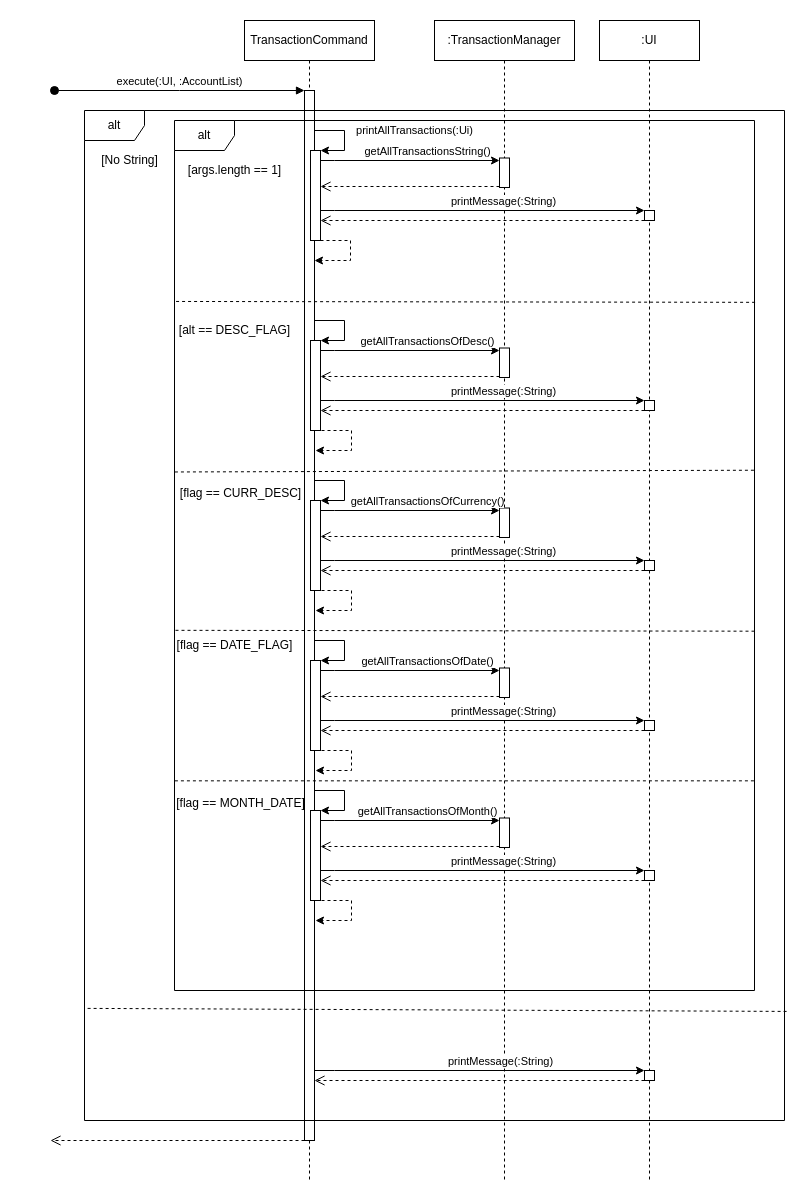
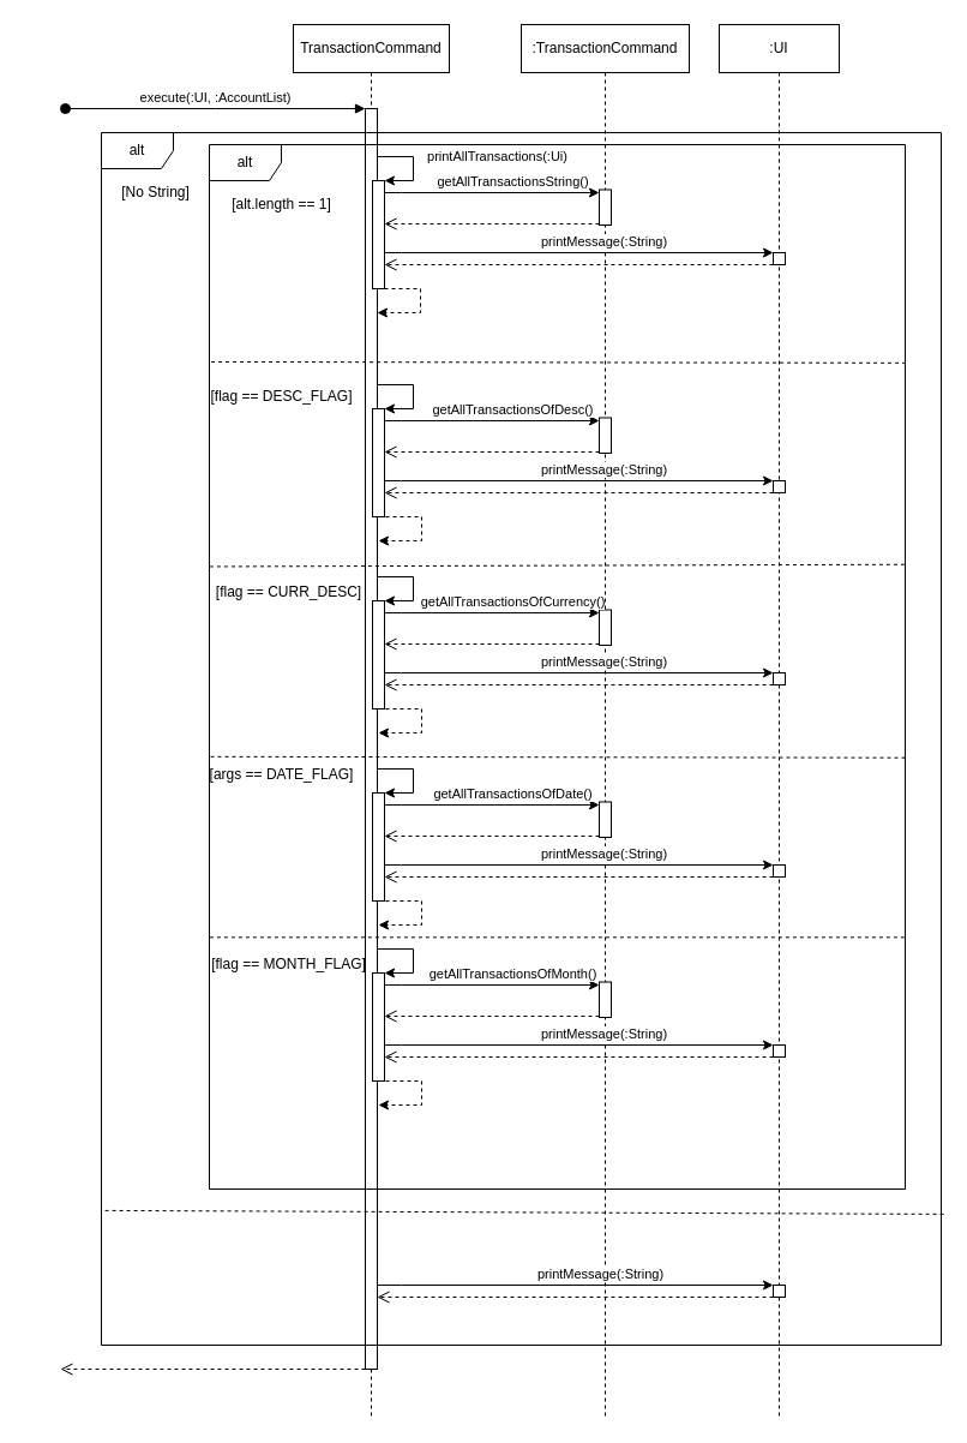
- <mxCell id="16" value=":TransactionManager" style="shape=umlLifeline;perimeter=lifelinePerimeter;whiteSpace=wrap;html=1;container=0;dropTarget=0;collapsible=0;recursiveResize=0;outlineConnect=0;portConstraint=eastwest;newEdgeStyle={&quot;edgeStyle&quot;:&quot;elbowEdgeStyle&quot;,&quot;elbow&quot;:&quot;vertical&quot;,&quot;curved&quot;:0,&quot;rounded&quot;:0};" parent="1" vertex="1"><mxGeometry x="434" y="20" width="140" height="1160" as="geometry" /></mxCell>
+ <mxCell id="16" value=":TransactionCommand" style="shape=umlLifeline;perimeter=lifelinePerimeter;whiteSpace=wrap;html=1;container=0;dropTarget=0;collapsible=0;recursiveResize=0;outlineConnect=0;portConstraint=eastwest;newEdgeStyle={&quot;edgeStyle&quot;:&quot;elbowEdgeStyle&quot;,&quot;elbow&quot;:&quot;vertical&quot;,&quot;curved&quot;:0,&quot;rounded&quot;:0};" parent="1" vertex="1"><mxGeometry x="434" y="20" width="140" height="1160" as="geometry" /></mxCell>
- <mxCell id="10" value="[args.length == 1]" style="text;html=1;align=center;verticalAlign=middle;resizable=0;points=[];autosize=1;strokeColor=none;fillColor=none;" parent="1" vertex="1"><mxGeometry x="174" y="155" width="120" height="30" as="geometry" /></mxCell>
+ <mxCell id="10" value="[alt.length == 1]" style="text;html=1;align=center;verticalAlign=middle;resizable=0;points=[];autosize=1;strokeColor=none;fillColor=none;" parent="1" vertex="1"><mxGeometry x="174" y="155" width="120" height="30" as="geometry" /></mxCell>
- <mxCell id="24" value="[alt == DESC_FLAG]" style="text;html=1;align=center;verticalAlign=middle;resizable=0;points=[];autosize=1;strokeColor=none;fillColor=none;" parent="1" vertex="1"><mxGeometry x="164" y="315" width="140" height="30" as="geometry" /></mxCell>
+ <mxCell id="24" value="[flag == DESC_FLAG]" style="text;html=1;align=center;verticalAlign=middle;resizable=0;points=[];autosize=1;strokeColor=none;fillColor=none;" parent="1" vertex="1"><mxGeometry x="164" y="315" width="140" height="30" as="geometry" /></mxCell>
- <mxCell id="66" value="[flag == DATE_FLAG]" style="text;html=1;align=center;verticalAlign=middle;resizable=0;points=[];autosize=1;strokeColor=none;fillColor=none;" parent="1" vertex="1"><mxGeometry x="164" y="630" width="140" height="30" as="geometry" /></mxCell>
+ <mxCell id="66" value="[args == DATE_FLAG]" style="text;html=1;align=center;verticalAlign=middle;resizable=0;points=[];autosize=1;strokeColor=none;fillColor=none;" parent="1" vertex="1"><mxGeometry x="164" y="630" width="140" height="30" as="geometry" /></mxCell>
- <mxCell id="67" value="[flag == MONTH_DATE]" style="text;html=1;align=center;verticalAlign=middle;resizable=0;points=[];autosize=1;strokeColor=none;fillColor=none;" parent="1" vertex="1"><mxGeometry x="165" y="787.5" width="150" height="30" as="geometry" /></mxCell>
+ <mxCell id="67" value="[flag == MONTH_FLAG]" style="text;html=1;align=center;verticalAlign=middle;resizable=0;points=[];autosize=1;strokeColor=none;fillColor=none;" parent="1" vertex="1"><mxGeometry x="165" y="787.5" width="150" height="30" as="geometry" /></mxCell>
